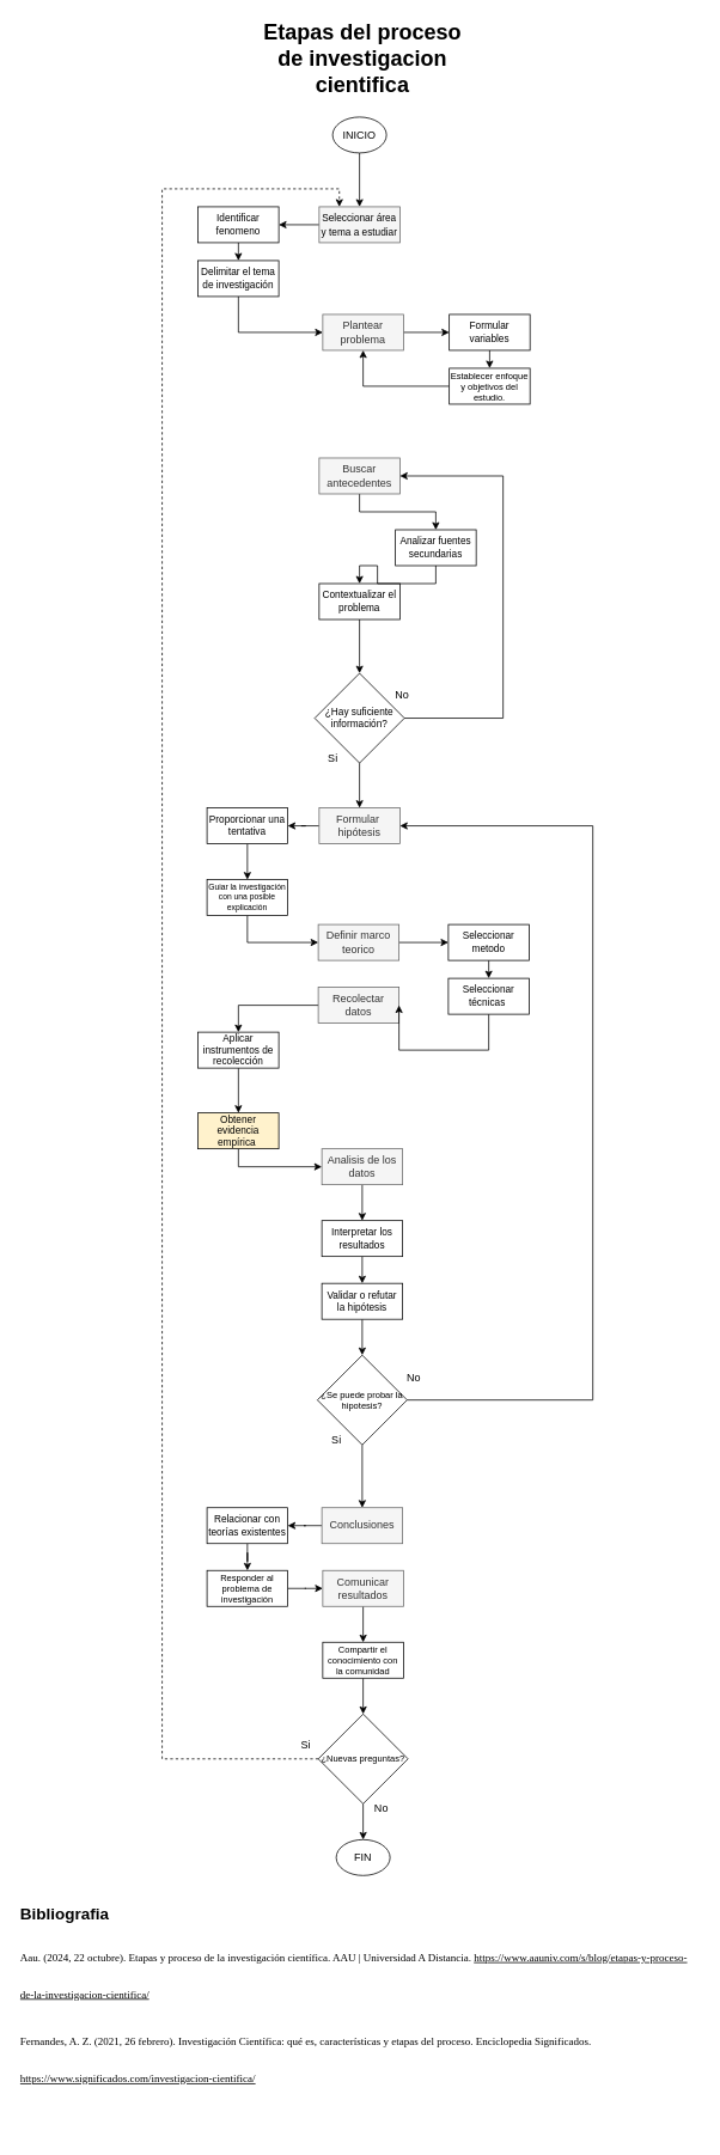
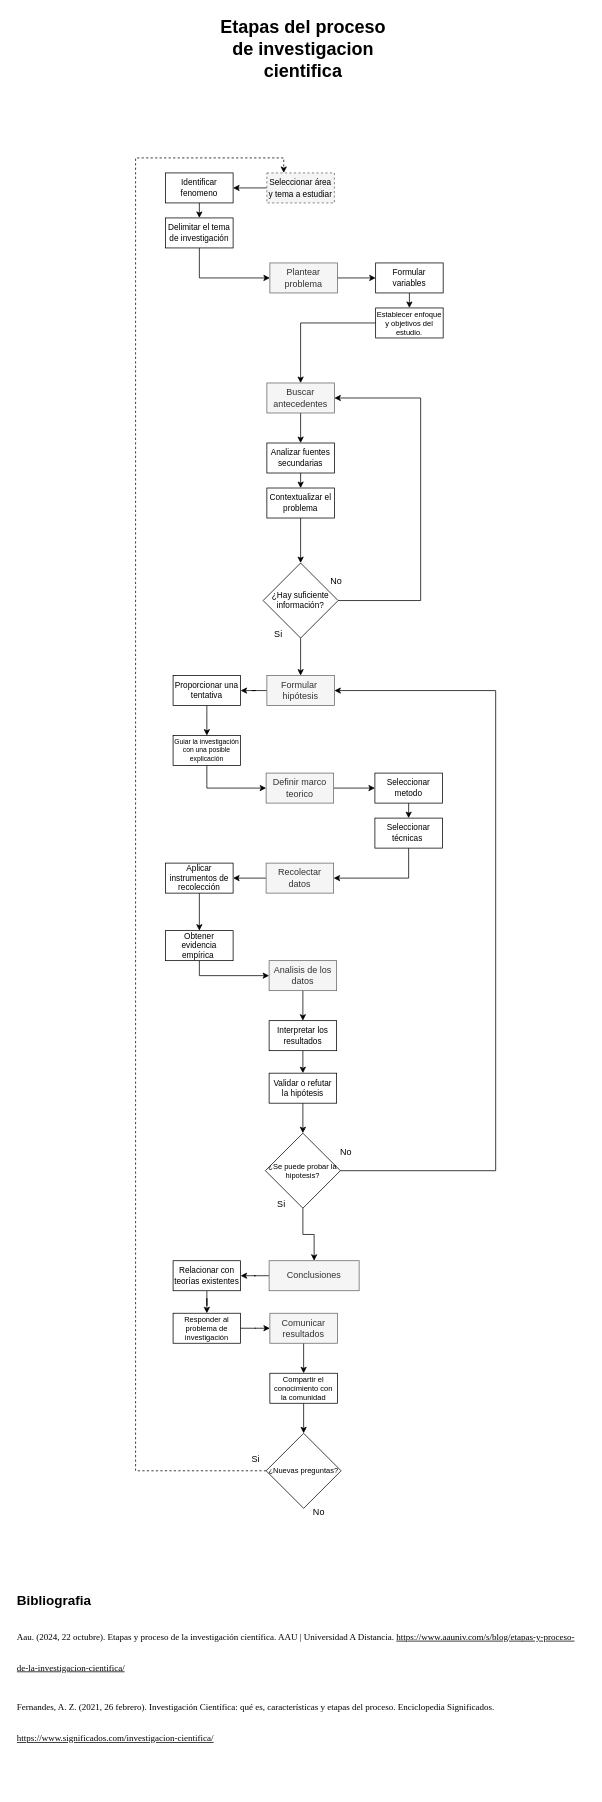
- <mxCell id="3" value="INICIO" style="ellipse;whiteSpace=wrap;html=1;" vertex="1" parent="1"><mxGeometry x="370" y="130" width="60" height="40" as="geometry" /></mxCell>
- <mxCell id="2" style="edgeStyle=orthogonalEdgeStyle;rounded=0;orthogonalLoop=1;jettySize=auto;html=1;entryX=0.5;entryY=0;entryDx=0;entryDy=0;" edge="1" parent="1" source="3" target="5"><mxGeometry relative="1" as="geometry" /></mxCell>
- <mxCell id="5" value="&lt;span style=&quot;color: rgb(0, 0, 0); font-size: 11px;&quot;&gt;Seleccionar área y tema a estudiar&lt;/span&gt;" style="rounded=0;whiteSpace=wrap;html=1;fillColor=#f5f5f5;fontColor=#333333;strokeColor=#666666;" vertex="1" parent="1"><mxGeometry x="355" y="230" width="90" height="40" as="geometry" /></mxCell>
+ <mxCell id="5" value="&lt;span style=&quot;color: rgb(0, 0, 0); font-size: 11px;&quot;&gt;Seleccionar área y tema a estudiar&lt;/span&gt;" style="rounded=0;whiteSpace=wrap;html=1;fillColor=#f5f5f5;fontColor=#333333;strokeColor=#666666;dashed=1;" vertex="1" parent="1"><mxGeometry x="355" y="230" width="90" height="40" as="geometry" /></mxCell>
- <mxCell id="36" style="edgeStyle=orthogonalEdgeStyle;rounded=0;orthogonalLoop=1;jettySize=auto;html=1;" edge="1" parent="1" source="37" target="7"><mxGeometry relative="1" as="geometry" /></mxCell>
+ <mxCell id="36" style="edgeStyle=orthogonalEdgeStyle;rounded=0;orthogonalLoop=1;jettySize=auto;html=1;entryX=0.5;entryY=0;entryDx=0;entryDy=0;" edge="1" parent="1" source="37" target="14"><mxGeometry relative="1" as="geometry" /></mxCell>
- <mxCell id="35" value="Analizar fuentes secundarias" style="rounded=0;whiteSpace=wrap;html=1;fontSize=11;" vertex="1" parent="1"><mxGeometry x="440" y="590" width="90" height="40" as="geometry" /></mxCell>
+ <mxCell id="35" value="Analizar fuentes secundarias" style="rounded=0;whiteSpace=wrap;html=1;fontSize=11;" vertex="1" parent="1"><mxGeometry x="355" y="590" width="90" height="40" as="geometry" /></mxCell>
- <mxCell id="22" value="Recolectar datos" style="rounded=0;whiteSpace=wrap;html=1;fillColor=#f5f5f5;fontColor=#333333;strokeColor=#666666;" vertex="1" parent="1"><mxGeometry x="354" y="1100" width="90" height="40" as="geometry" /></mxCell>
+ <mxCell id="22" value="Recolectar datos" style="rounded=0;whiteSpace=wrap;html=1;fillColor=#f5f5f5;fontColor=#333333;strokeColor=#666666;" vertex="1" parent="1"><mxGeometry x="354" y="1150" width="90" height="40" as="geometry" /></mxCell>
- <mxCell id="51" value="Obtener evidencia empírica&amp;nbsp;" style="rounded=0;whiteSpace=wrap;html=1;fontSize=11;fillColor=#fff2cc;" vertex="1" parent="1"><mxGeometry x="220" y="1240" width="90" height="40" as="geometry" /></mxCell>
+ <mxCell id="51" value="Obtener evidencia empírica&amp;nbsp;" style="rounded=0;whiteSpace=wrap;html=1;fontSize=11;" vertex="1" parent="1"><mxGeometry x="220" y="1240" width="90" height="40" as="geometry" /></mxCell>
- <mxCell id="26" value="Conclusiones" style="rounded=0;whiteSpace=wrap;html=1;fillColor=#f5f5f5;fontColor=#333333;strokeColor=#666666;" vertex="1" parent="1"><mxGeometry x="358" y="1680" width="90" height="40" as="geometry" /></mxCell>
+ <mxCell id="26" value="Conclusiones" style="rounded=0;whiteSpace=wrap;html=1;fillColor=#f5f5f5;fontColor=#333333;strokeColor=#666666;" vertex="1" parent="1"><mxGeometry x="358" y="1680" width="120" height="40" as="geometry" /></mxCell>
- <mxCell id="67" style="edgeStyle=orthogonalEdgeStyle;rounded=0;orthogonalLoop=1;jettySize=auto;html=1;entryX=0.5;entryY=0;entryDx=0;entryDy=0;" edge="1" parent="1" source="68" target="71"><mxGeometry relative="1" as="geometry" /></mxCell>
- <mxCell id="71" value="FIN" style="ellipse;whiteSpace=wrap;html=1;" vertex="1" parent="1"><mxGeometry x="374" y="2050" width="60" height="40" as="geometry" /></mxCell>
